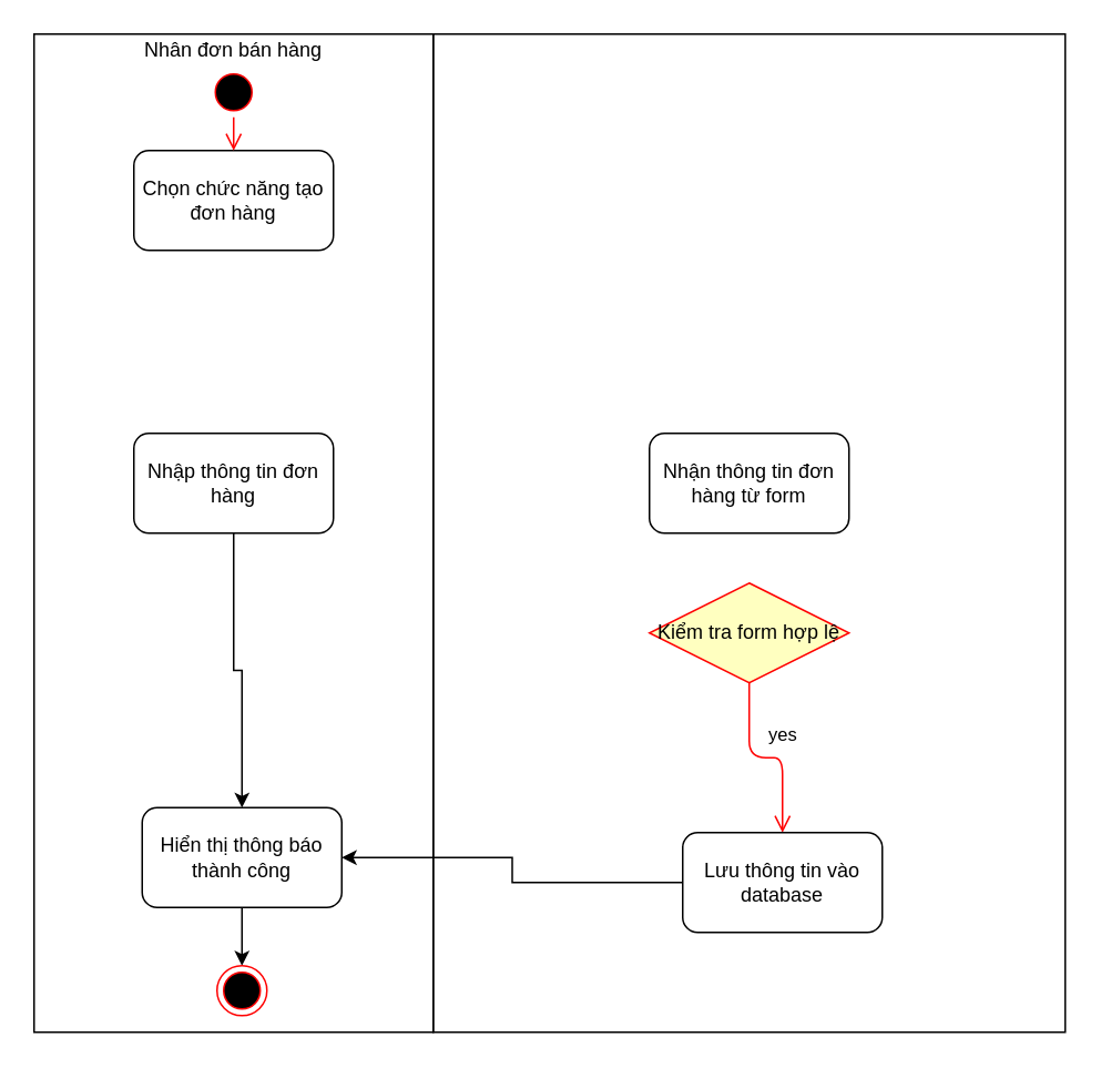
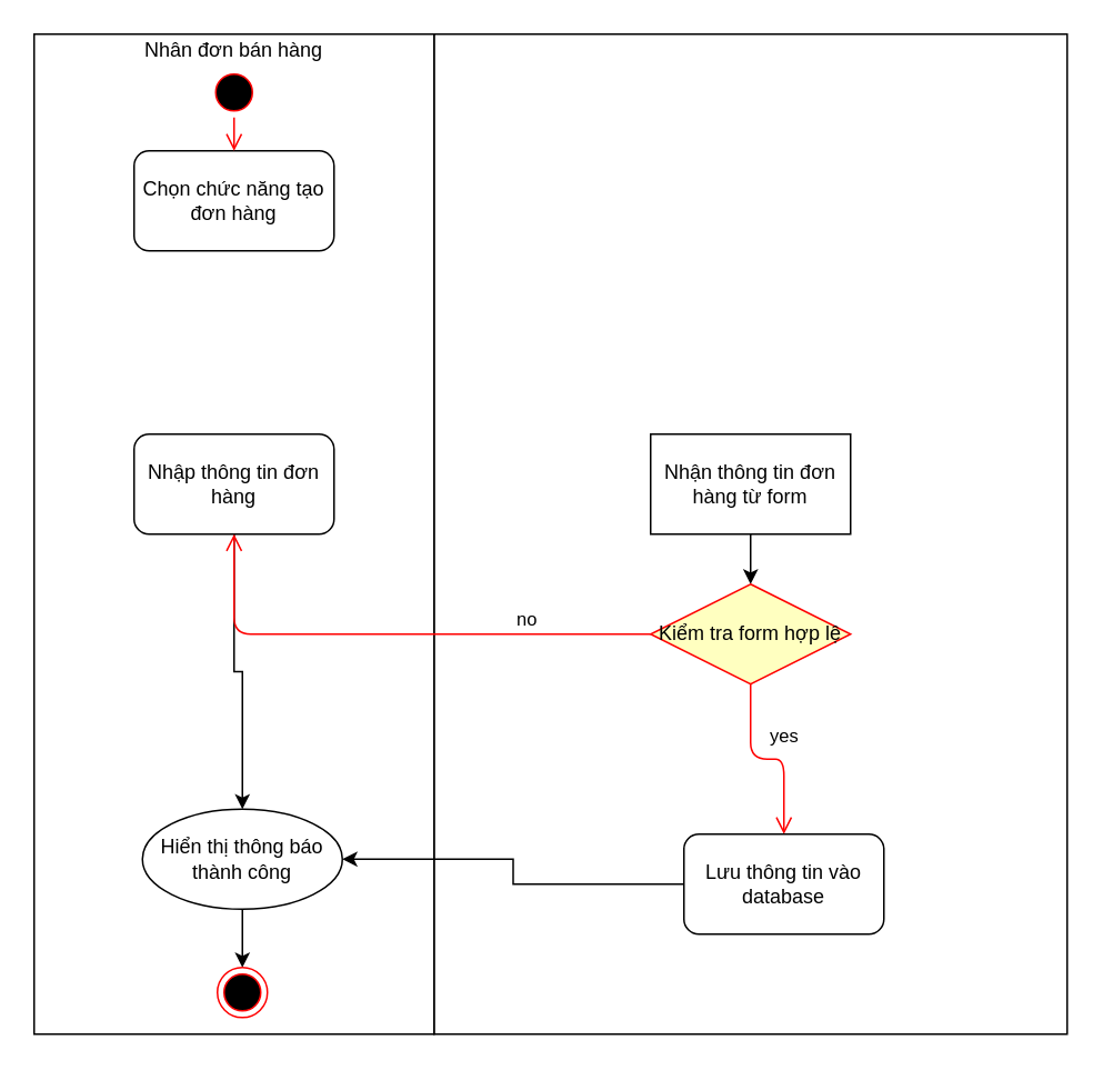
- <mxCell id="11" value="Nhận thông tin đơn hàng từ form" style="whiteSpace=wrap;html=1;rounded=1;" vertex="1" parent="1"><mxGeometry x="390" y="260" width="120" height="60" as="geometry" /></mxCell>
+ <mxCell id="11" value="Nhận thông tin đơn hàng từ form" style="whiteSpace=wrap;html=1;rounded=0;" vertex="1" parent="1"><mxGeometry x="390" y="260" width="120" height="60" as="geometry" /></mxCell>
+ <mxCell id="10" value="" style="edgeStyle=orthogonalEdgeStyle;rounded=0;orthogonalLoop=1;jettySize=auto;html=1;" edge="1" parent="1" source="11" target="12"><mxGeometry relative="1" as="geometry" /></mxCell>
+ <mxCell id="13" value="no" style="edgeStyle=orthogonalEdgeStyle;html=1;align=left;verticalAlign=bottom;endArrow=open;endSize=8;strokeColor=#ff0000;" edge="1" source="12" parent="1" target="9"><mxGeometry x="-0.471" relative="1" as="geometry"><mxPoint x="580" y="350" as="targetPoint" /><Array as="points" /><mxPoint as="offset" /></mxGeometry></mxCell>
- <mxCell id="18" value="Hiển thị thông báo thành công" style="whiteSpace=wrap;html=1;rounded=1;" vertex="1" parent="1"><mxGeometry x="85" y="485" width="120" height="60" as="geometry" /></mxCell>
+ <mxCell id="18" value="Hiển thị thông báo thành công" style="ellipse;whiteSpace=wrap;html=1;" vertex="1" parent="1"><mxGeometry x="85" y="485" width="120" height="60" as="geometry" /></mxCell>
